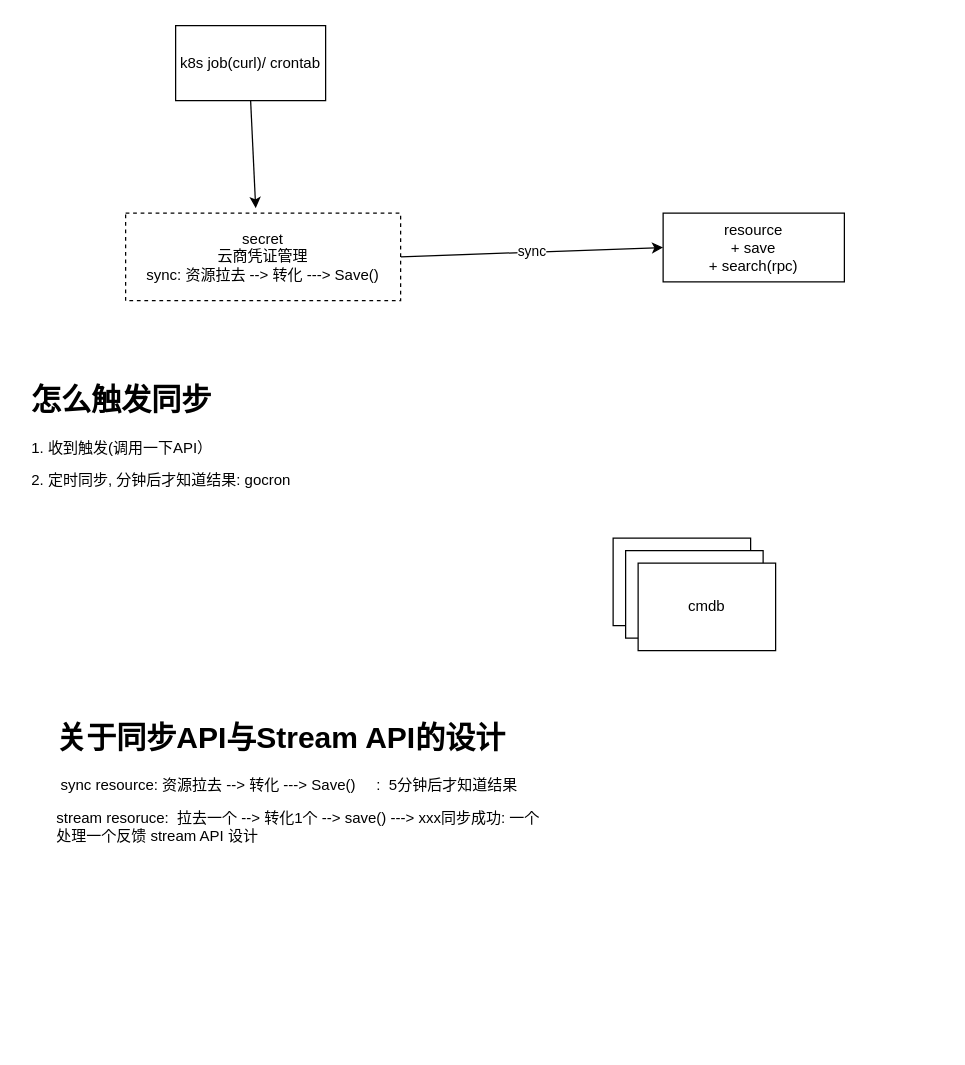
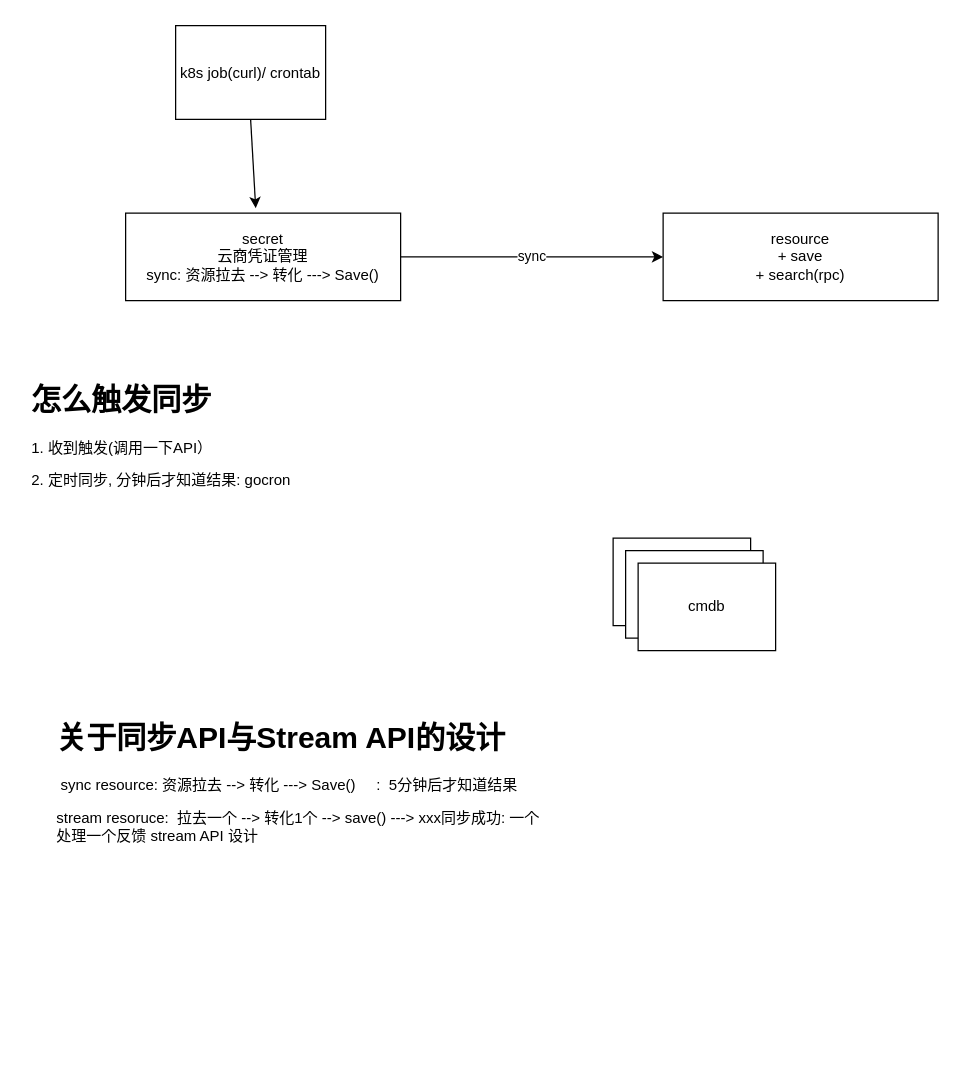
- <mxCell id="10" value="k8s job(curl)/ crontab" style="rounded=0;whiteSpace=wrap;html=1;" vertex="1" parent="1"><mxGeometry x="140" y="20" width="120" height="60" as="geometry" /></mxCell>
+ <mxCell id="10" value="k8s job(curl)/ crontab" style="rounded=0;whiteSpace=wrap;html=1;" vertex="1" parent="1"><mxGeometry x="140" y="20" width="120" height="75" as="geometry" /></mxCell>
- <mxCell id="2" value="resource&lt;br&gt;+ save&lt;br&gt;+ search(rpc)" style="rounded=0;whiteSpace=wrap;html=1;" vertex="1" parent="1"><mxGeometry x="530" y="170" width="145" height="55" as="geometry" /></mxCell>
+ <mxCell id="2" value="resource&lt;br&gt;+ save&lt;br&gt;+ search(rpc)" style="rounded=0;whiteSpace=wrap;html=1;" vertex="1" parent="1"><mxGeometry x="530" y="170" width="220" height="70" as="geometry" /></mxCell>
- <mxCell id="4" value="secret&lt;br&gt;云商凭证管理&lt;br&gt;sync: 资源拉去 --&amp;gt; 转化 ---&amp;gt; Save()" style="rounded=0;whiteSpace=wrap;html=1;dashed=1;" vertex="1" parent="1"><mxGeometry x="100" y="170" width="220" height="70" as="geometry" /></mxCell>
+ <mxCell id="4" value="secret&lt;br&gt;云商凭证管理&lt;br&gt;sync: 资源拉去 --&amp;gt; 转化 ---&amp;gt; Save()" style="rounded=0;whiteSpace=wrap;html=1;" vertex="1" parent="1"><mxGeometry x="100" y="170" width="220" height="70" as="geometry" /></mxCell>
